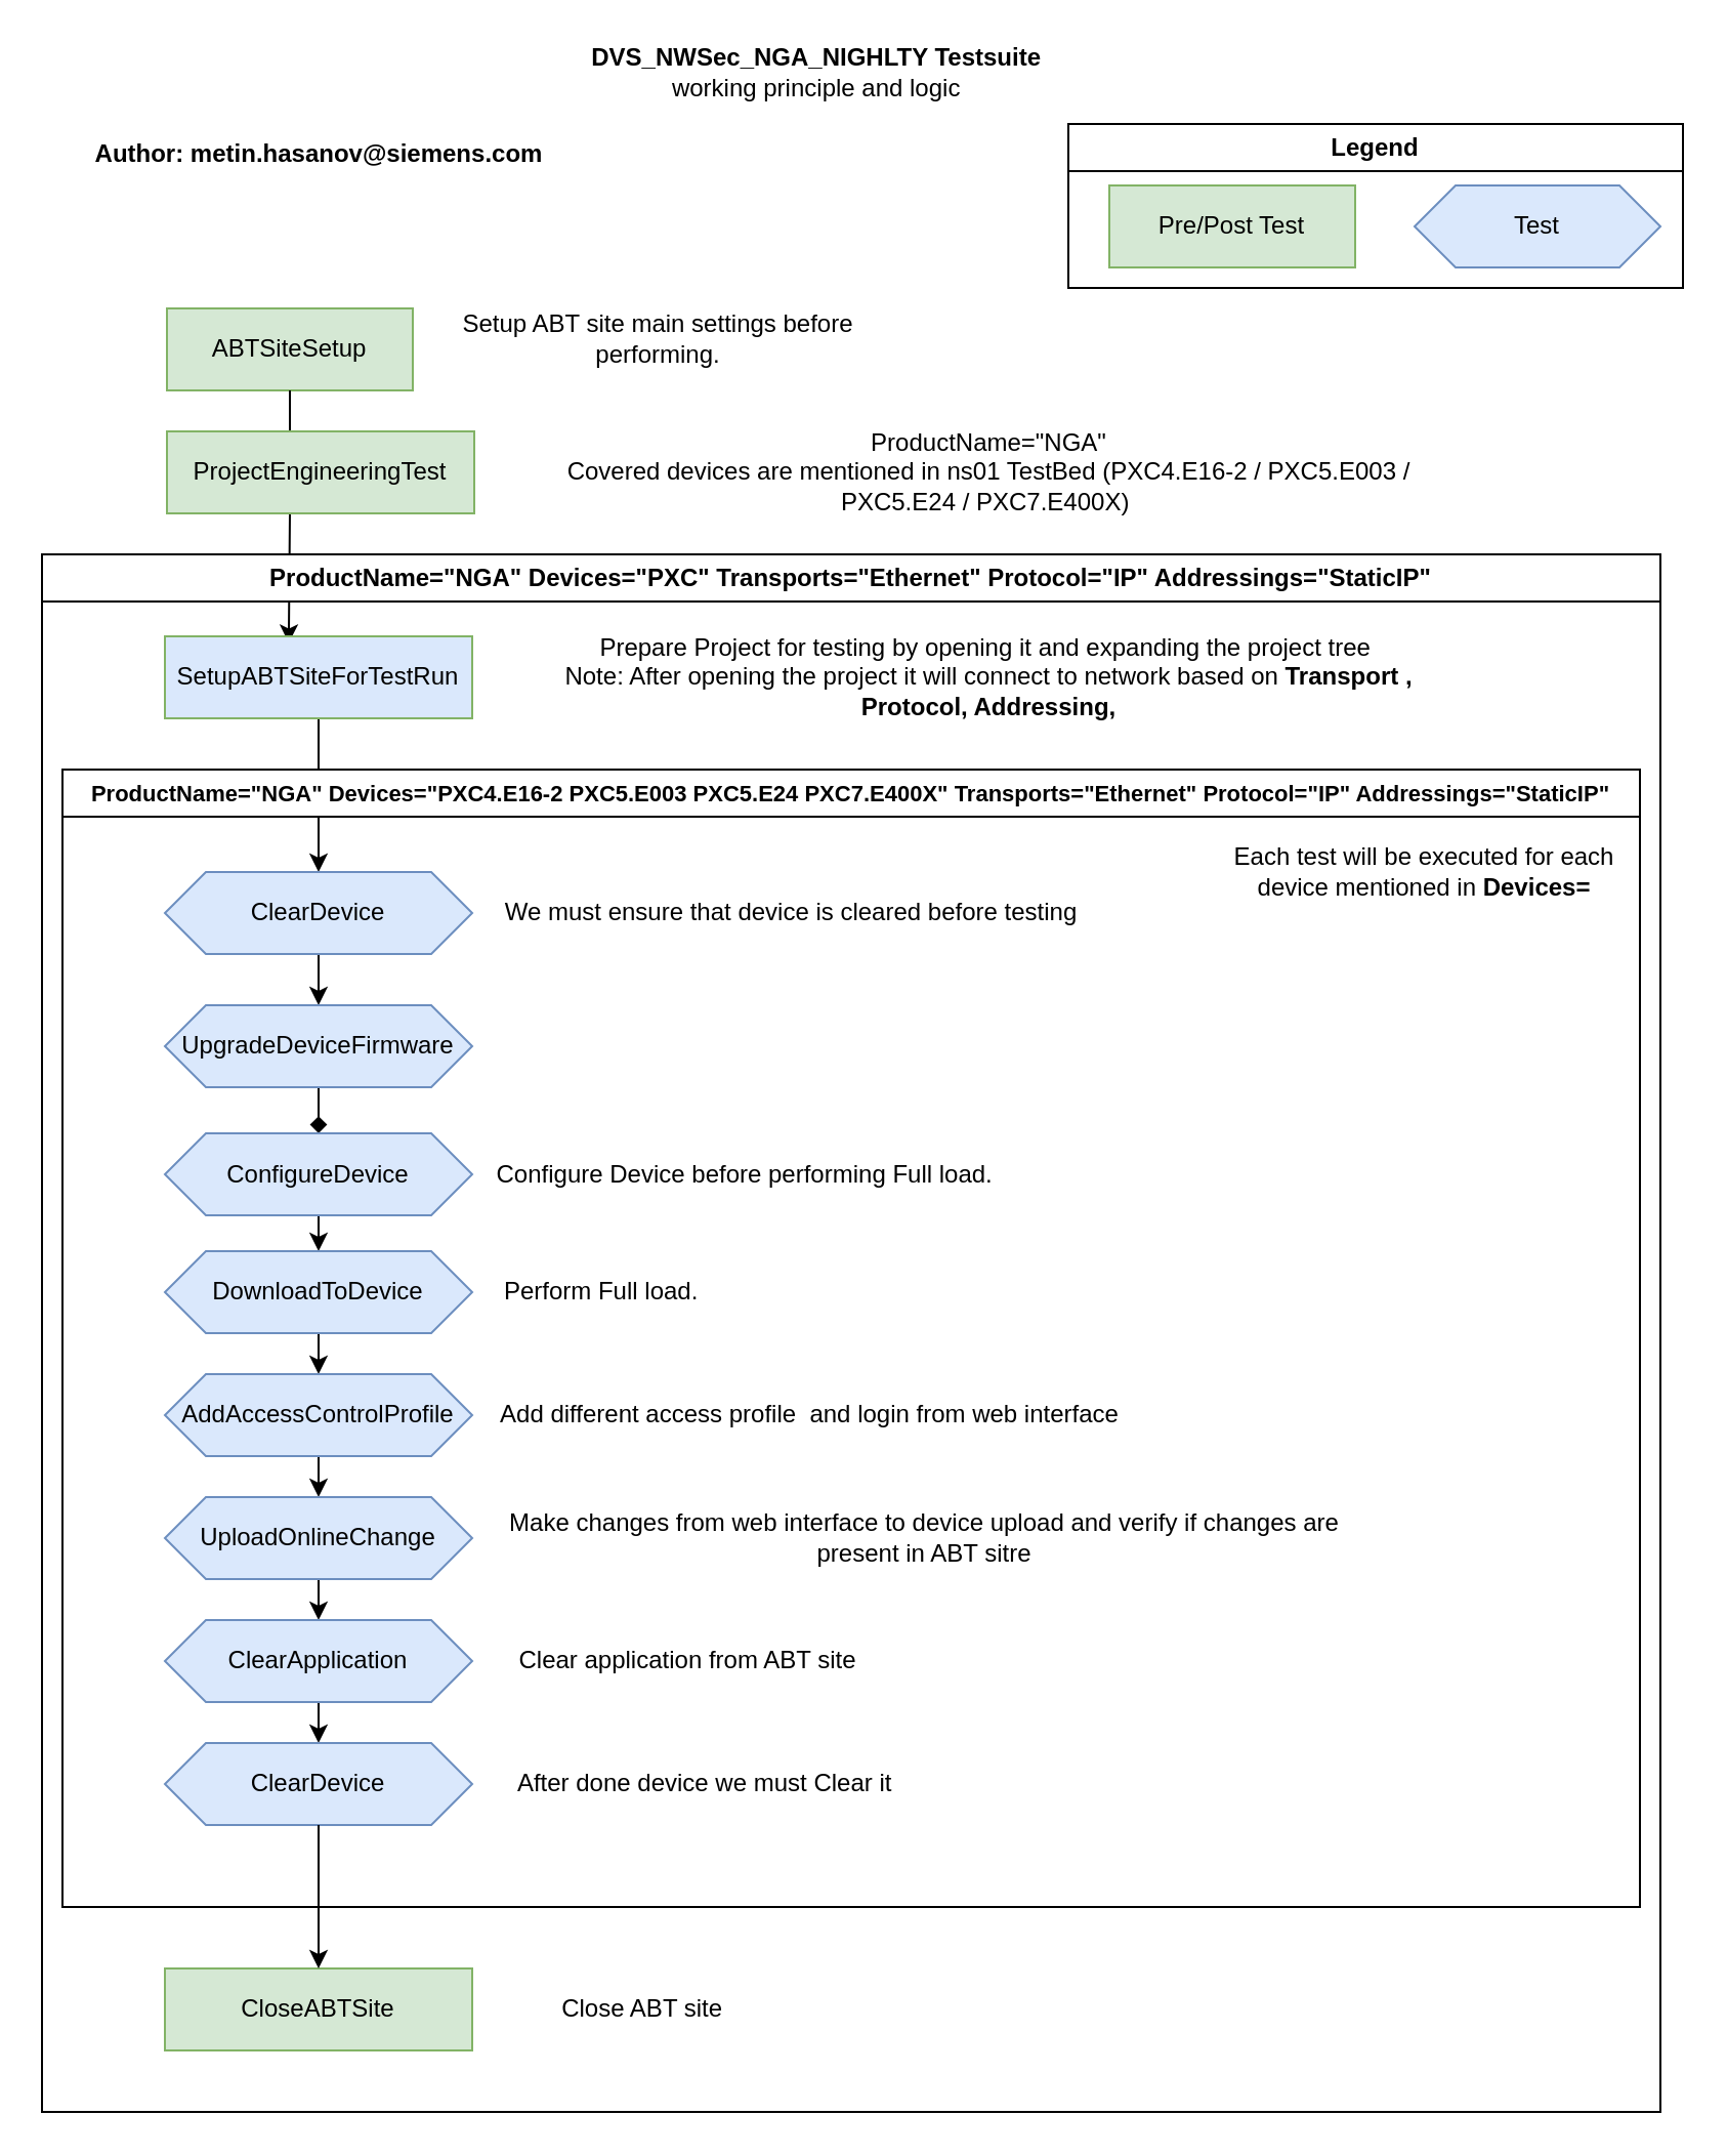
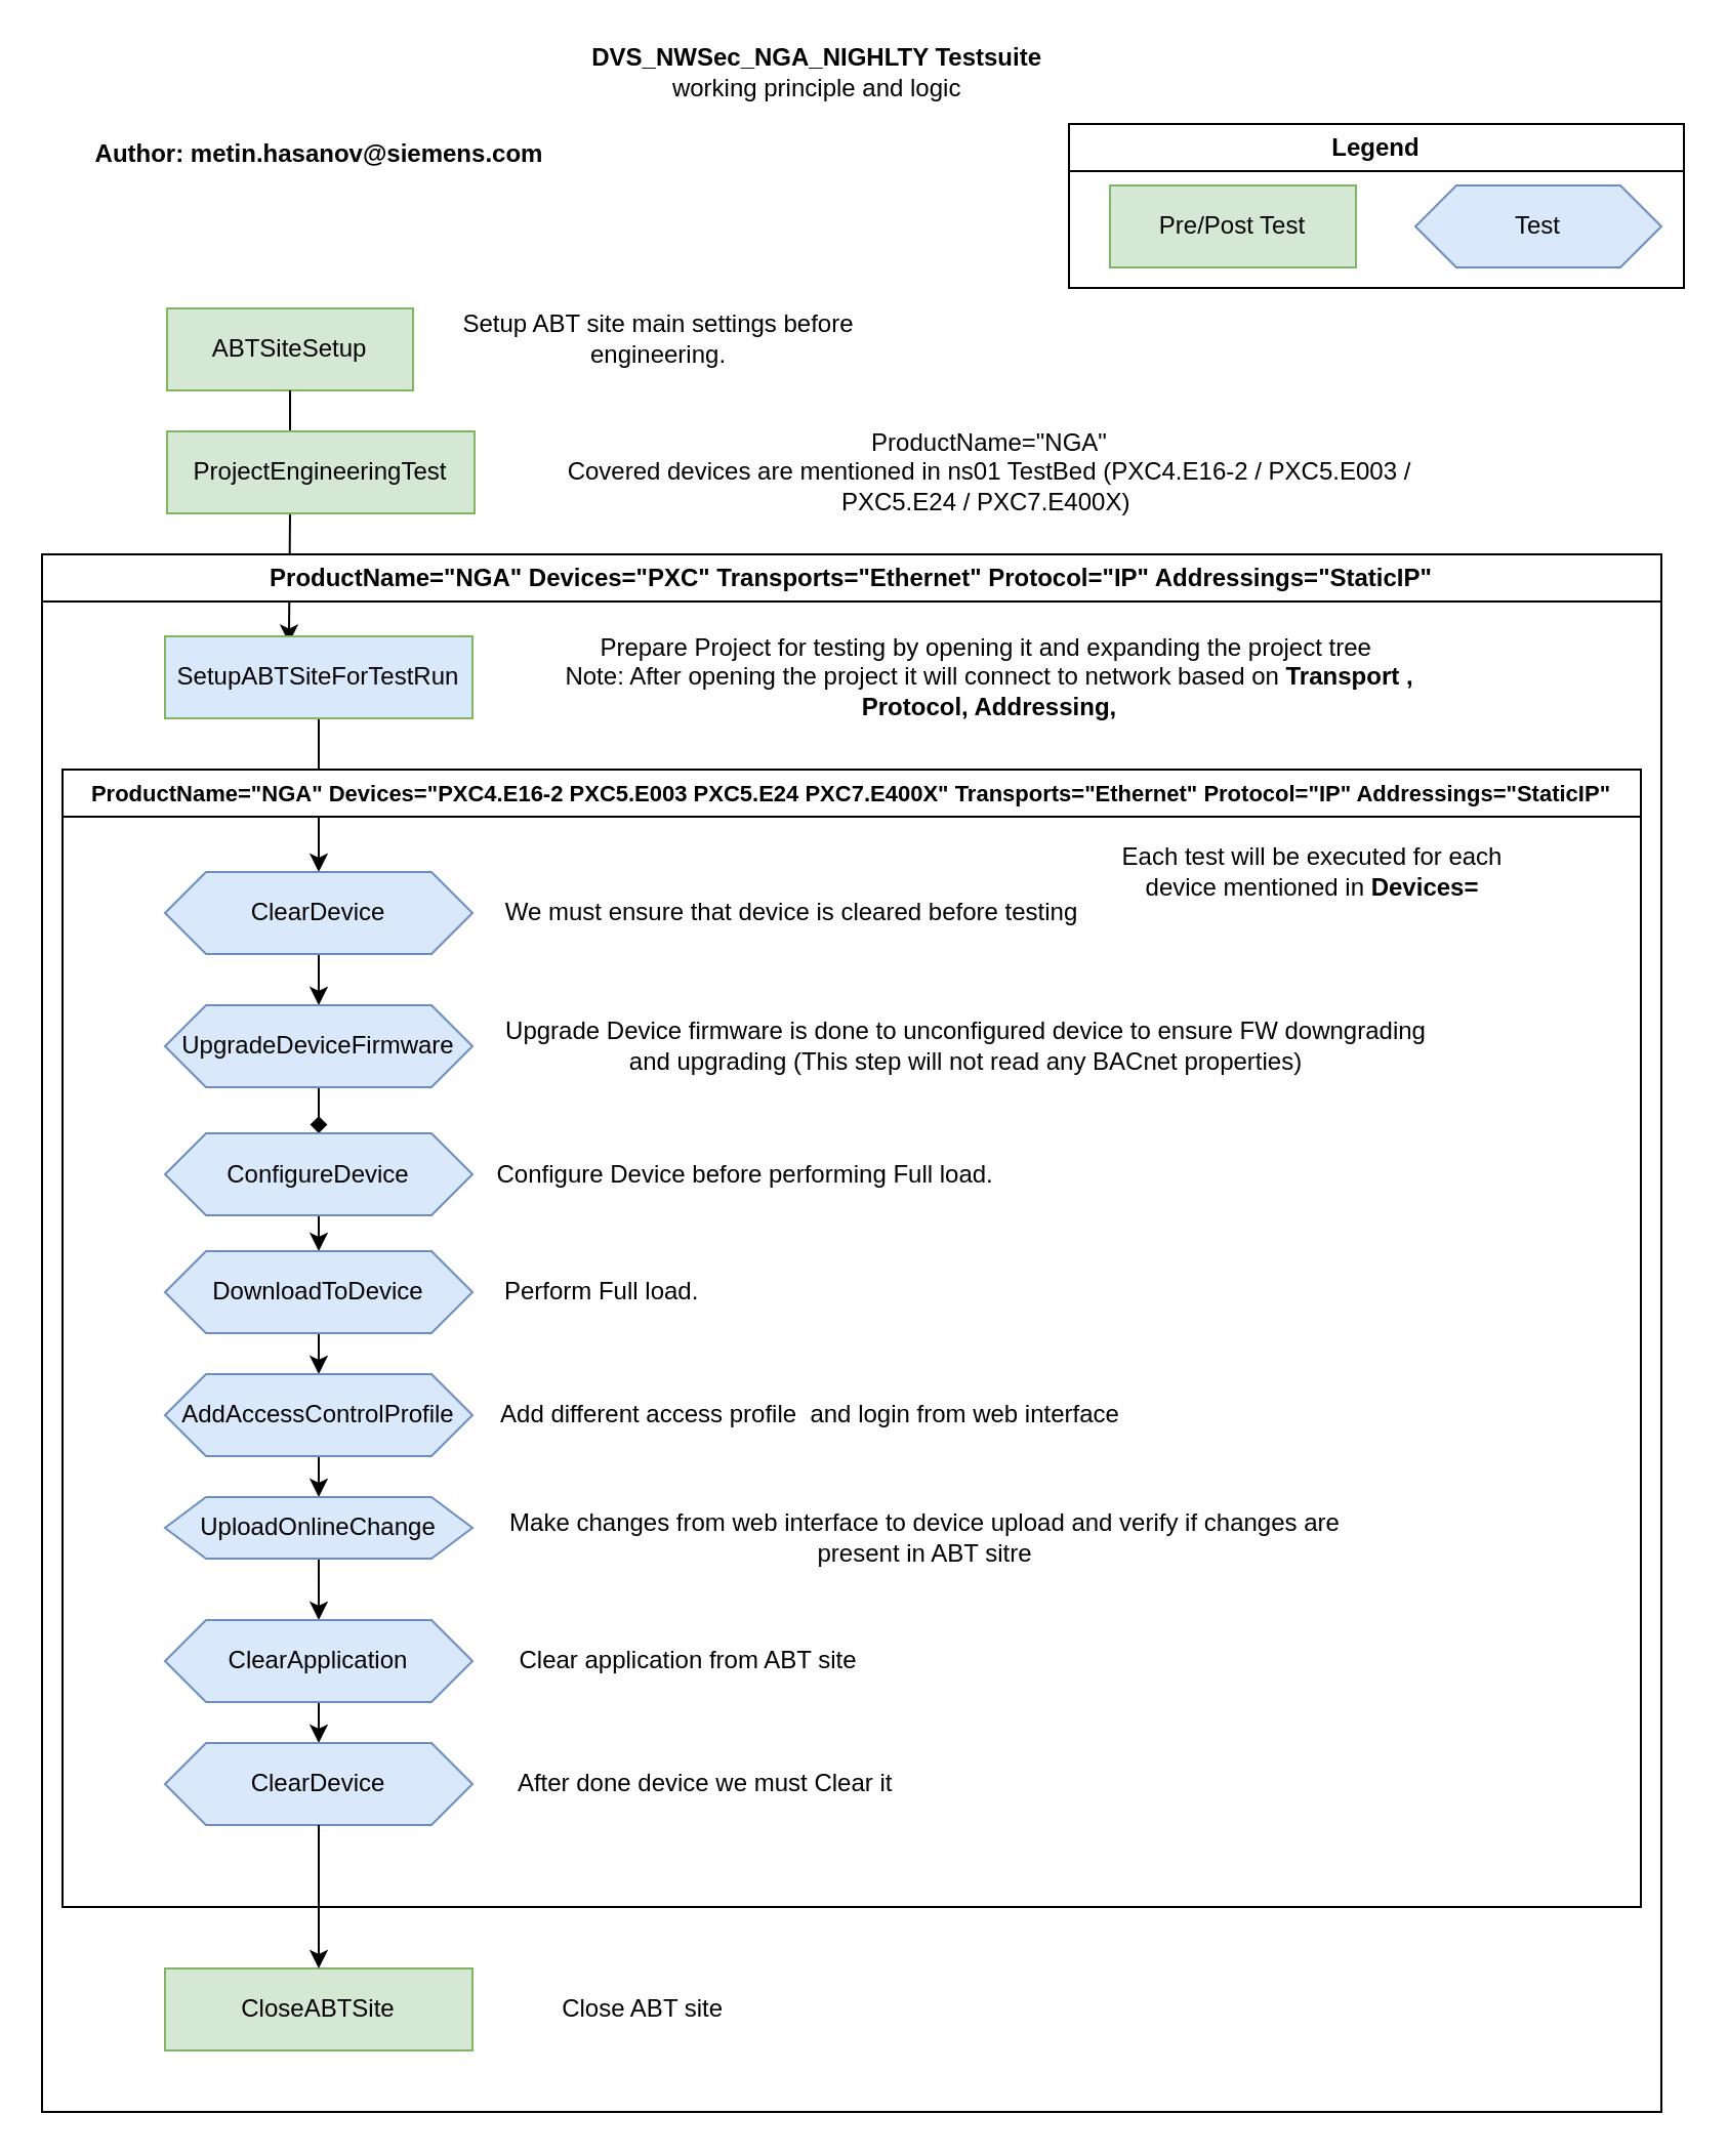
- <mxCell id="8" value="Setup ABT site main settings before performing." style="text;html=1;align=center;verticalAlign=middle;whiteSpace=wrap;rounded=0;" vertex="1" parent="1"><mxGeometry x="221" y="150" width="200" height="30" as="geometry" /></mxCell>
+ <mxCell id="8" value="Setup ABT site main settings before engineering." style="text;html=1;align=center;verticalAlign=middle;whiteSpace=wrap;rounded=0;" vertex="1" parent="1"><mxGeometry x="221" y="150" width="200" height="30" as="geometry" /></mxCell>
- <mxCell id="17" value="Each test will be executed for each device mentioned in &lt;b&gt;Devices=&lt;/b&gt;" style="text;html=1;align=center;verticalAlign=middle;whiteSpace=wrap;rounded=0;" vertex="1" parent="14"><mxGeometry x="570" y="35" width="190" height="30" as="geometry" /></mxCell>
+ <mxCell id="17" value="Each test will be executed for each device mentioned in &lt;b&gt;Devices=&lt;/b&gt;" style="text;html=1;align=center;verticalAlign=middle;whiteSpace=wrap;rounded=0;" vertex="1" parent="14"><mxGeometry x="515" y="35" width="190" height="30" as="geometry" /></mxCell>
+ <mxCell id="32" value="Upgrade Device firmware is done to unconfigured device to ensure FW downgrading and upgrading (This step will not read any BACnet properties)" style="text;html=1;align=center;verticalAlign=middle;whiteSpace=wrap;rounded=0;" vertex="1" parent="14"><mxGeometry x="211" y="120" width="460" height="30" as="geometry" /></mxCell>
- <mxCell id="27" value="UploadOnlineChange" style="shape=hexagon;perimeter=hexagonPerimeter2;whiteSpace=wrap;html=1;fixedSize=1;fillColor=#dae8fc;strokeColor=#6c8ebf;" vertex="1" parent="14"><mxGeometry x="50" y="355" width="150" height="40" as="geometry" /></mxCell>
+ <mxCell id="27" value="UploadOnlineChange" style="shape=hexagon;perimeter=hexagonPerimeter2;whiteSpace=wrap;html=1;fixedSize=1;fillColor=#dae8fc;strokeColor=#6c8ebf;" vertex="1" parent="14"><mxGeometry x="50" y="355" width="150" height="30" as="geometry" /></mxCell>
